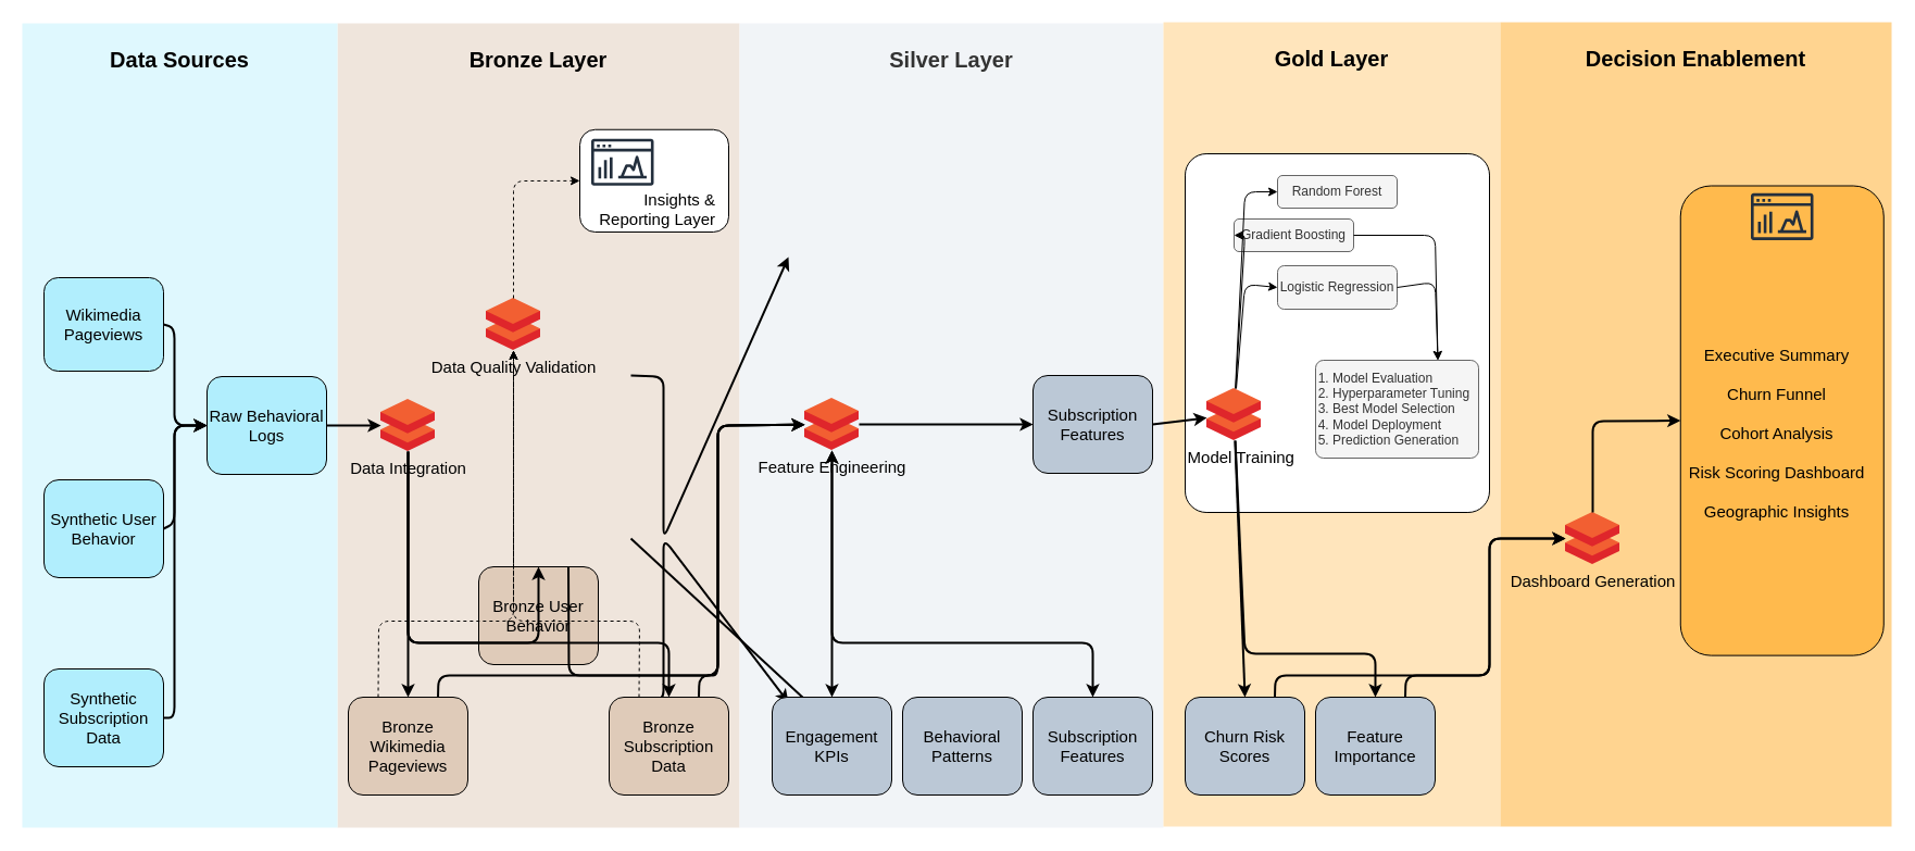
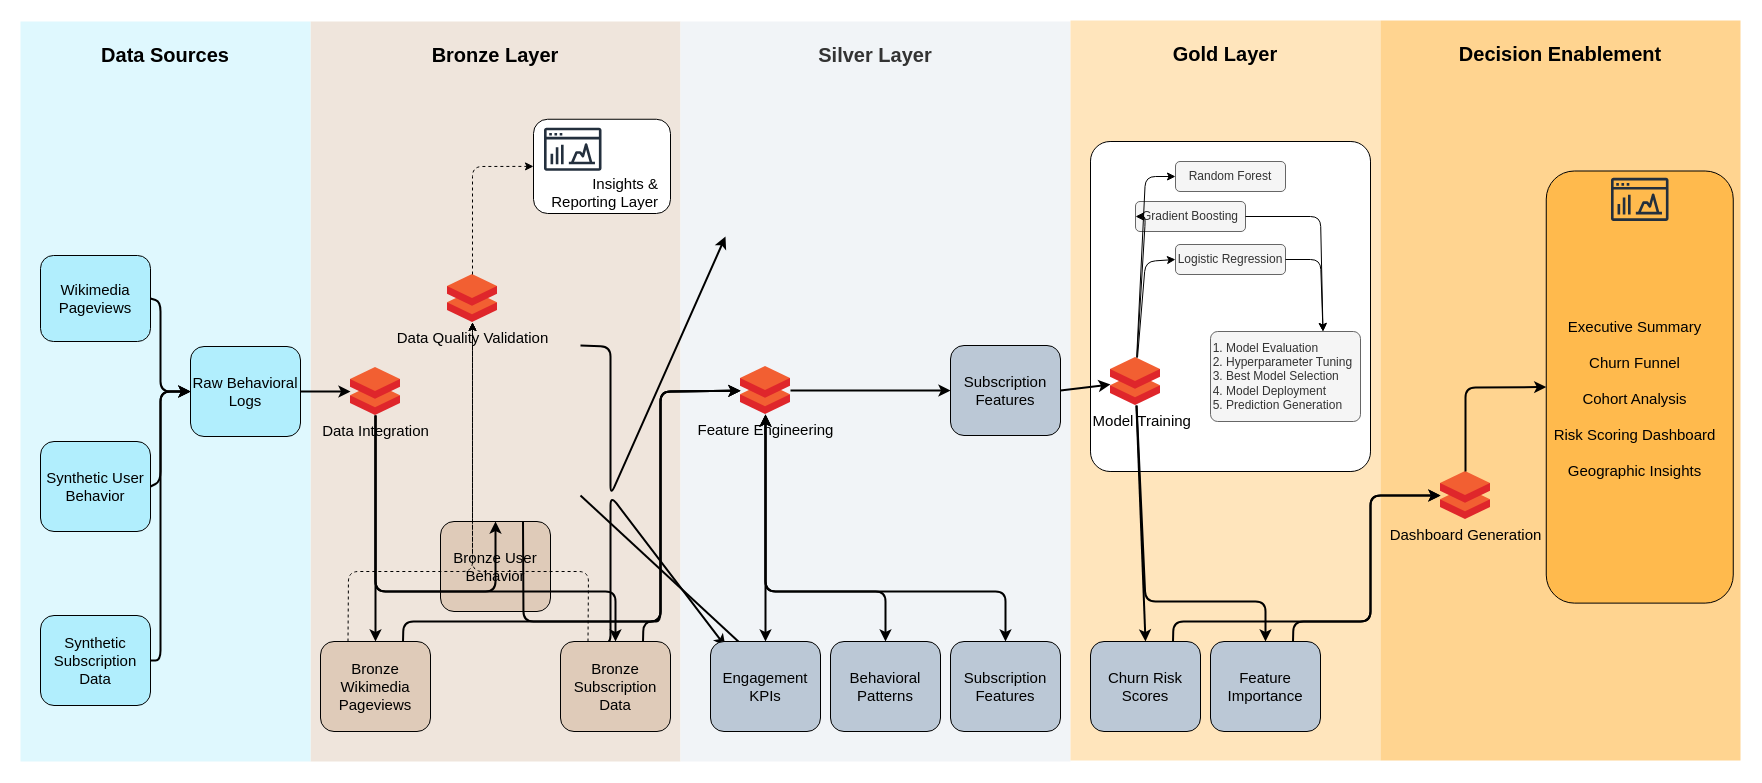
- <mxCell id="53" value="Logistic Regression" style="rounded=1;whiteSpace=wrap;html=1;fontSize=12;fillColor=#f5f5f5;fontColor=#333333;strokeColor=#666666;" vertex="1" parent="1"><mxGeometry x="1175" y="244" width="110" height="40" as="geometry" /></mxCell>
+ <mxCell id="53" value="Logistic Regression" style="rounded=1;whiteSpace=wrap;html=1;fontSize=12;fillColor=#f5f5f5;fontColor=#333333;strokeColor=#666666;" vertex="1" parent="1"><mxGeometry x="1175" y="244" width="110" height="30" as="geometry" /></mxCell>
+ <mxCell id="42" value="" style="endArrow=classic;html=1;rounded=1;strokeWidth=2;curved=0;entryX=0.5;entryY=0;entryDx=0;entryDy=0;startArrow=classic;startFill=1;" edge="1" parent="1" source="32" target="34"><mxGeometry width="50" height="50" relative="1" as="geometry"><mxPoint x="830" y="471" as="sourcePoint" /><mxPoint x="830" y="698" as="targetPoint" /><Array as="points"><mxPoint x="765" y="591" /><mxPoint x="885" y="591" /></Array></mxGeometry></mxCell>
